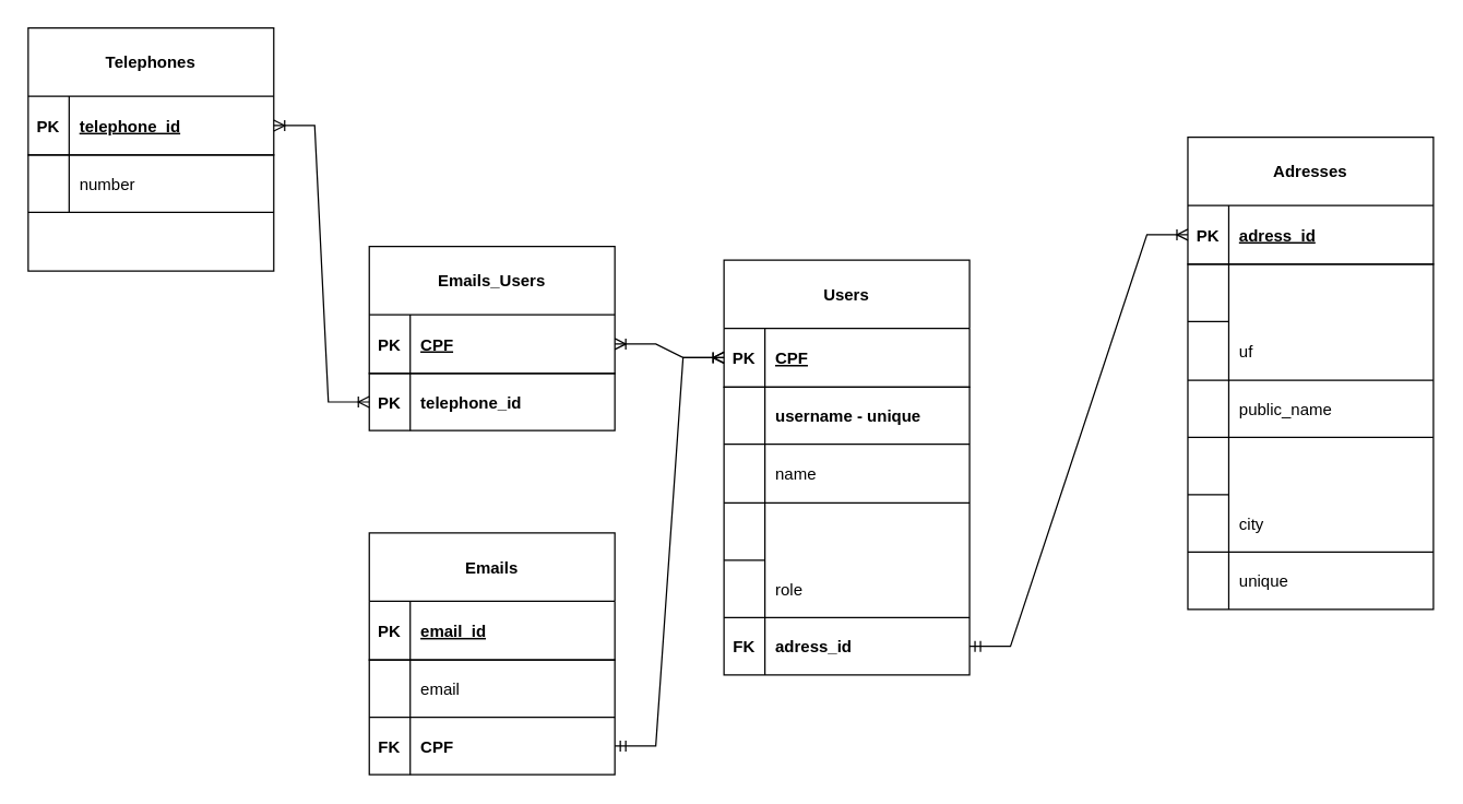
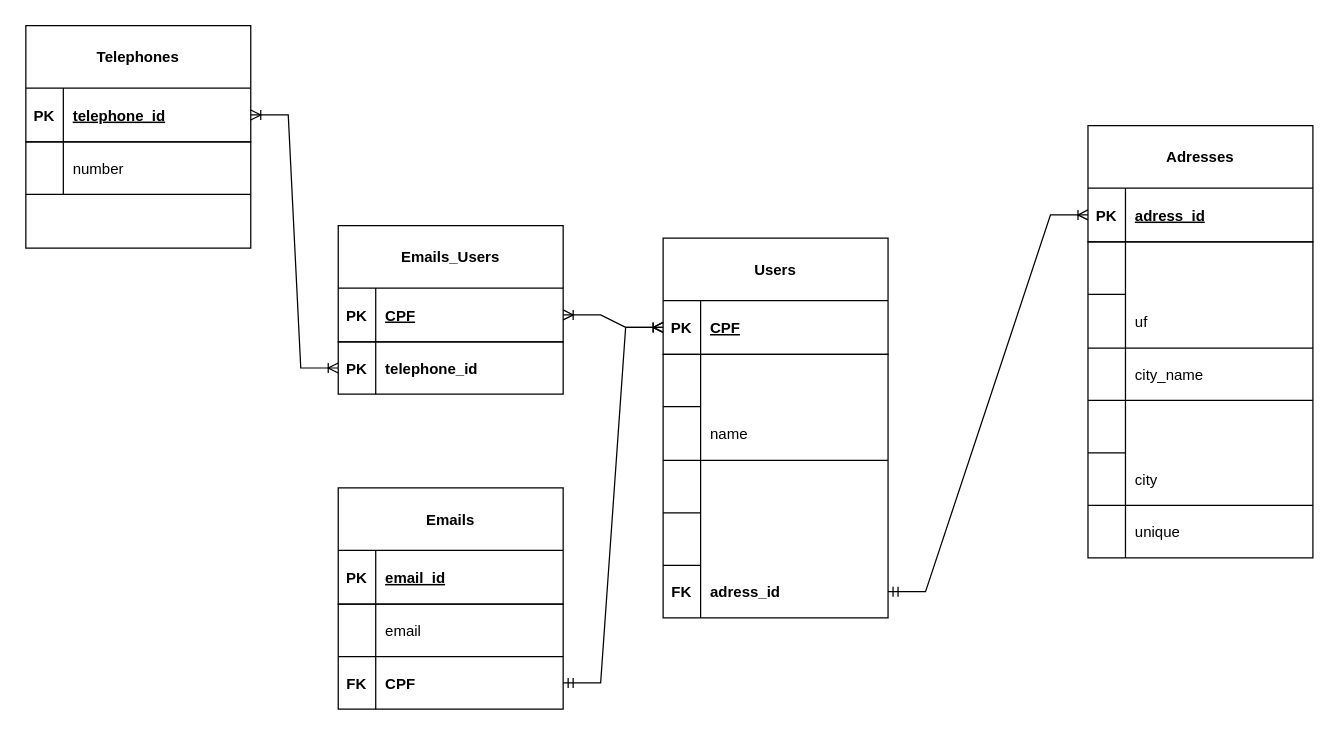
- <mxCell id="31" value="public_name" style="shape=partialRectangle;connectable=0;fillColor=none;top=0;left=0;bottom=0;right=0;align=left;spacingLeft=6;overflow=hidden;" vertex="1" parent="29"><mxGeometry x="30" width="150" height="42" as="geometry"><mxRectangle width="150" height="42" as="alternateBounds" /></mxGeometry></mxCell>
+ <mxCell id="31" value="city_name" style="shape=partialRectangle;connectable=0;fillColor=none;top=0;left=0;bottom=0;right=0;align=left;spacingLeft=6;overflow=hidden;" vertex="1" parent="29"><mxGeometry x="30" width="150" height="42" as="geometry"><mxRectangle width="150" height="42" as="alternateBounds" /></mxGeometry></mxCell>
- <mxCell id="8" value="username - unique" style="shape=partialRectangle;connectable=0;fillColor=none;top=0;left=0;bottom=0;right=0;align=left;spacingLeft=6;overflow=hidden;fontStyle=1;" vertex="1" parent="6"><mxGeometry x="30" width="150" height="42" as="geometry"><mxRectangle width="150" height="42" as="alternateBounds" /></mxGeometry></mxCell>
- <mxCell id="16" value="role" style="shape=partialRectangle;connectable=0;fillColor=none;top=0;left=0;bottom=0;right=0;align=left;spacingLeft=6;overflow=hidden;" vertex="1" parent="14"><mxGeometry x="30" width="150" height="42" as="geometry"><mxRectangle width="150" height="42" as="alternateBounds" /></mxGeometry></mxCell>
